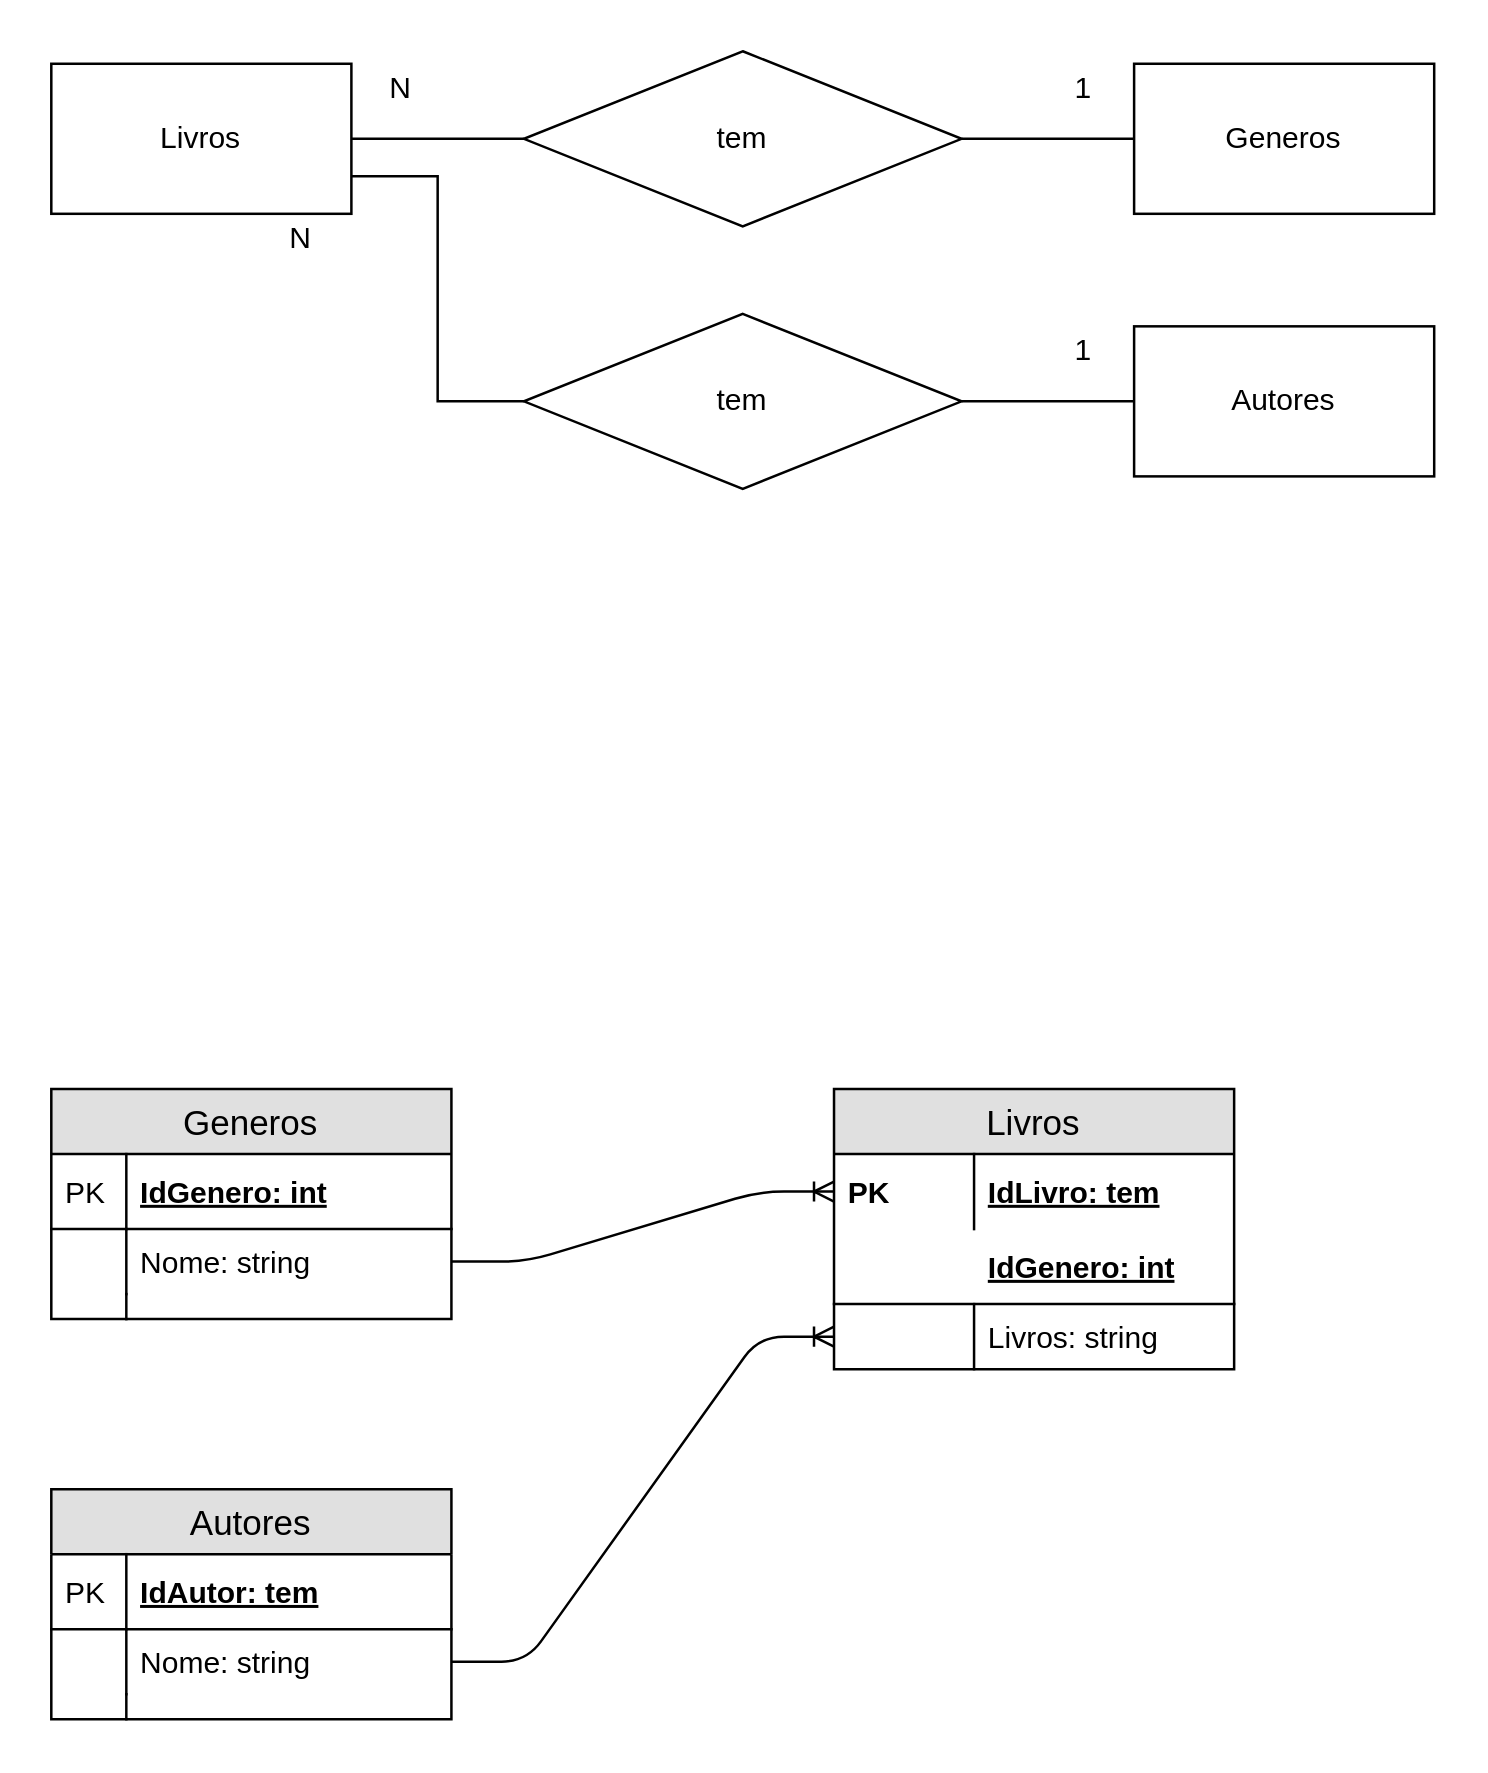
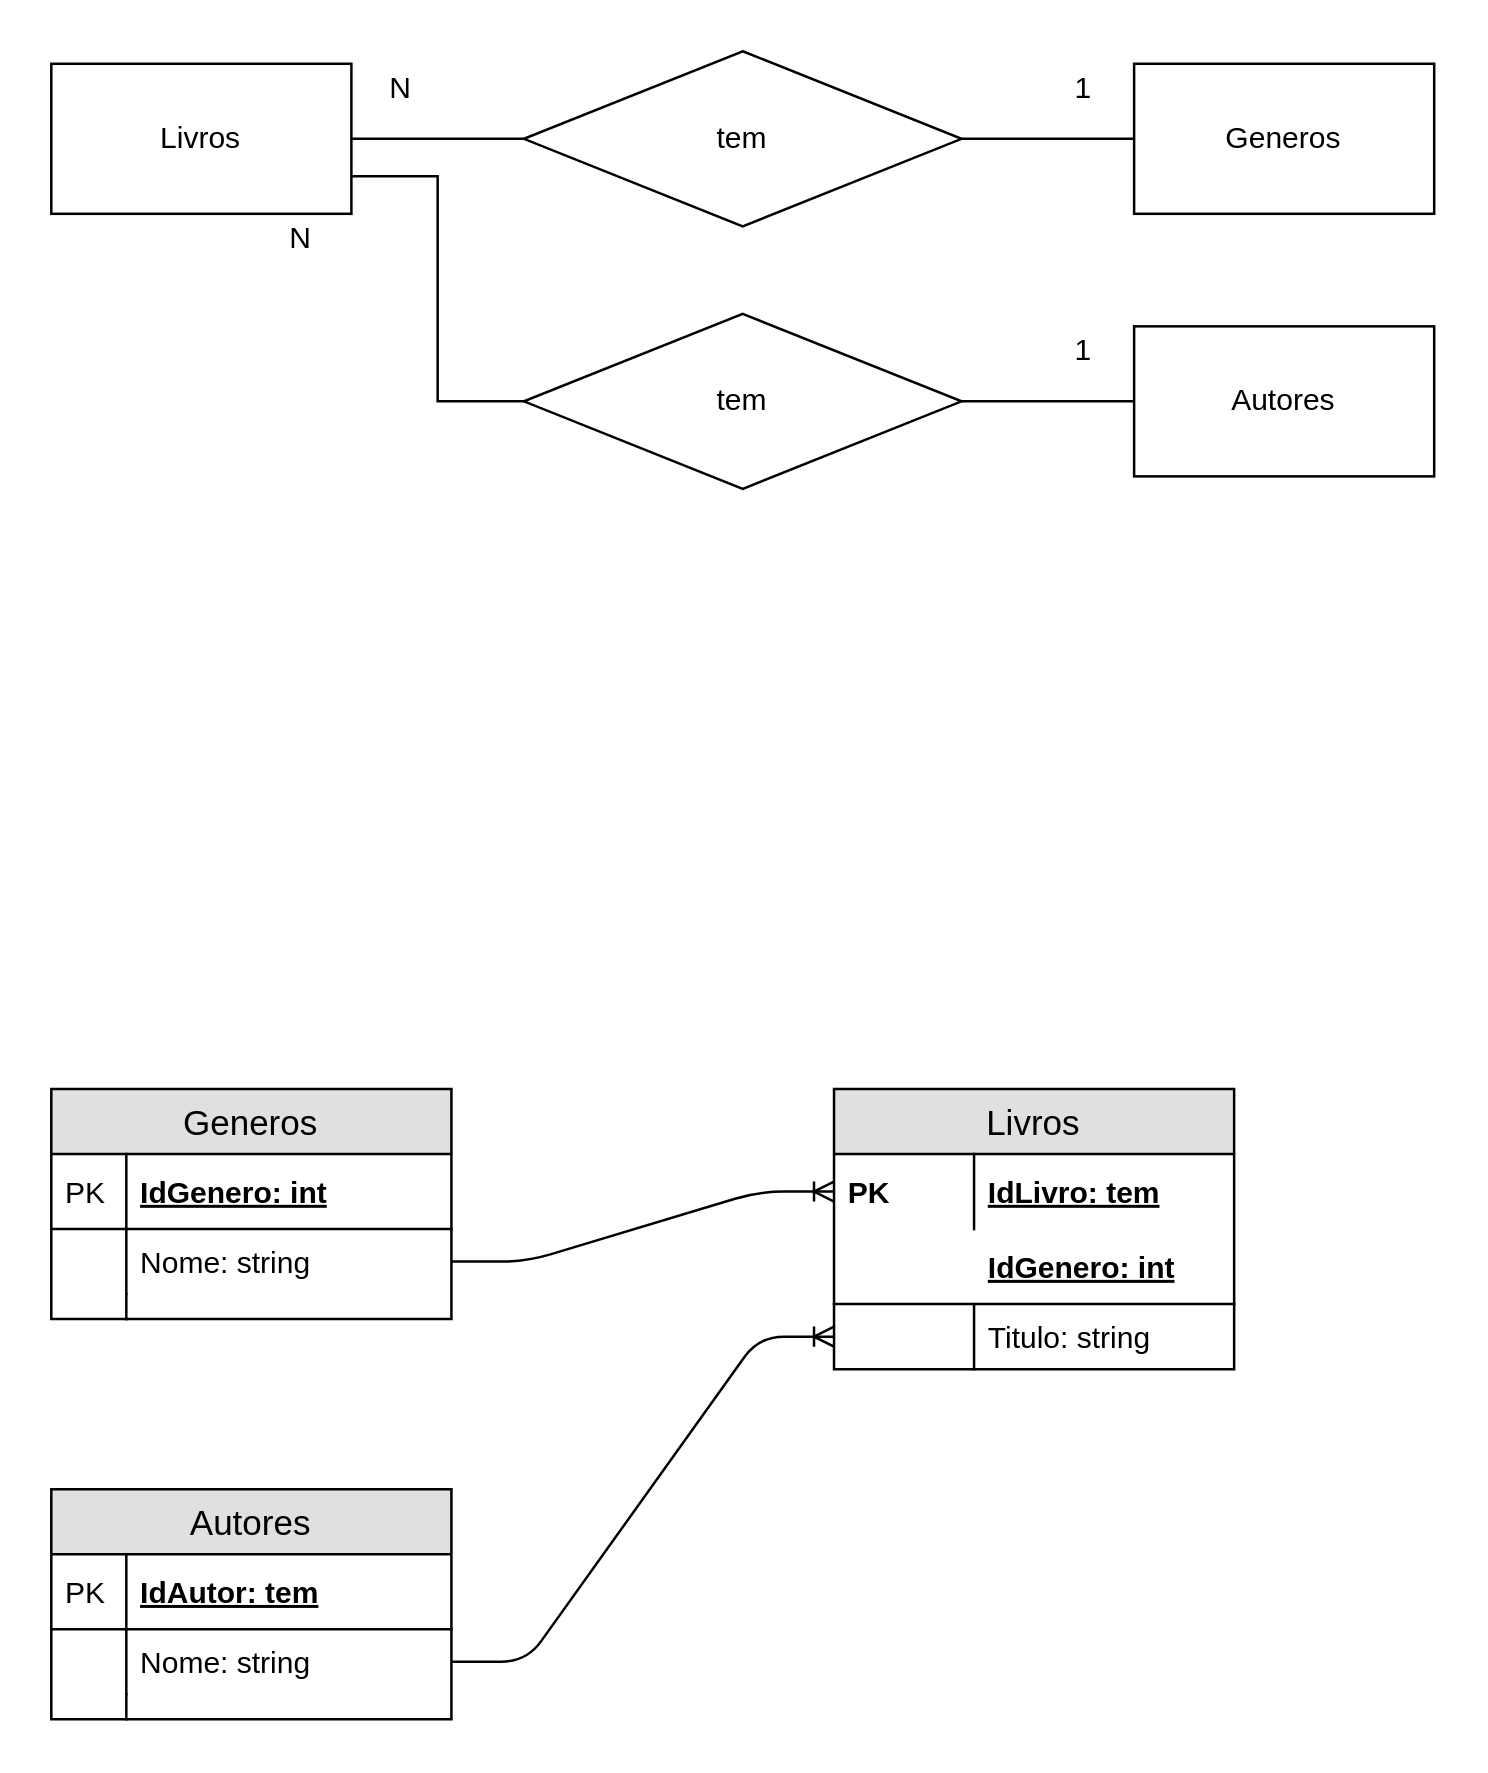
- <mxCell id="26" value="Livros: string" style="shape=partialRectangle;top=0;left=0;right=0;bottom=0;align=left;verticalAlign=top;fillColor=none;spacingLeft=60;spacingRight=4;overflow=hidden;rotatable=0;points=[[0,0.5],[1,0.5]];portConstraint=eastwest;dropTarget=0;fontSize=12;" vertex="1" parent="22"><mxGeometry y="86" width="160" height="26" as="geometry" /></mxCell>
+ <mxCell id="26" value="Titulo: string" style="shape=partialRectangle;top=0;left=0;right=0;bottom=0;align=left;verticalAlign=top;fillColor=none;spacingLeft=60;spacingRight=4;overflow=hidden;rotatable=0;points=[[0,0.5],[1,0.5]];portConstraint=eastwest;dropTarget=0;fontSize=12;" vertex="1" parent="22"><mxGeometry y="86" width="160" height="26" as="geometry" /></mxCell>
